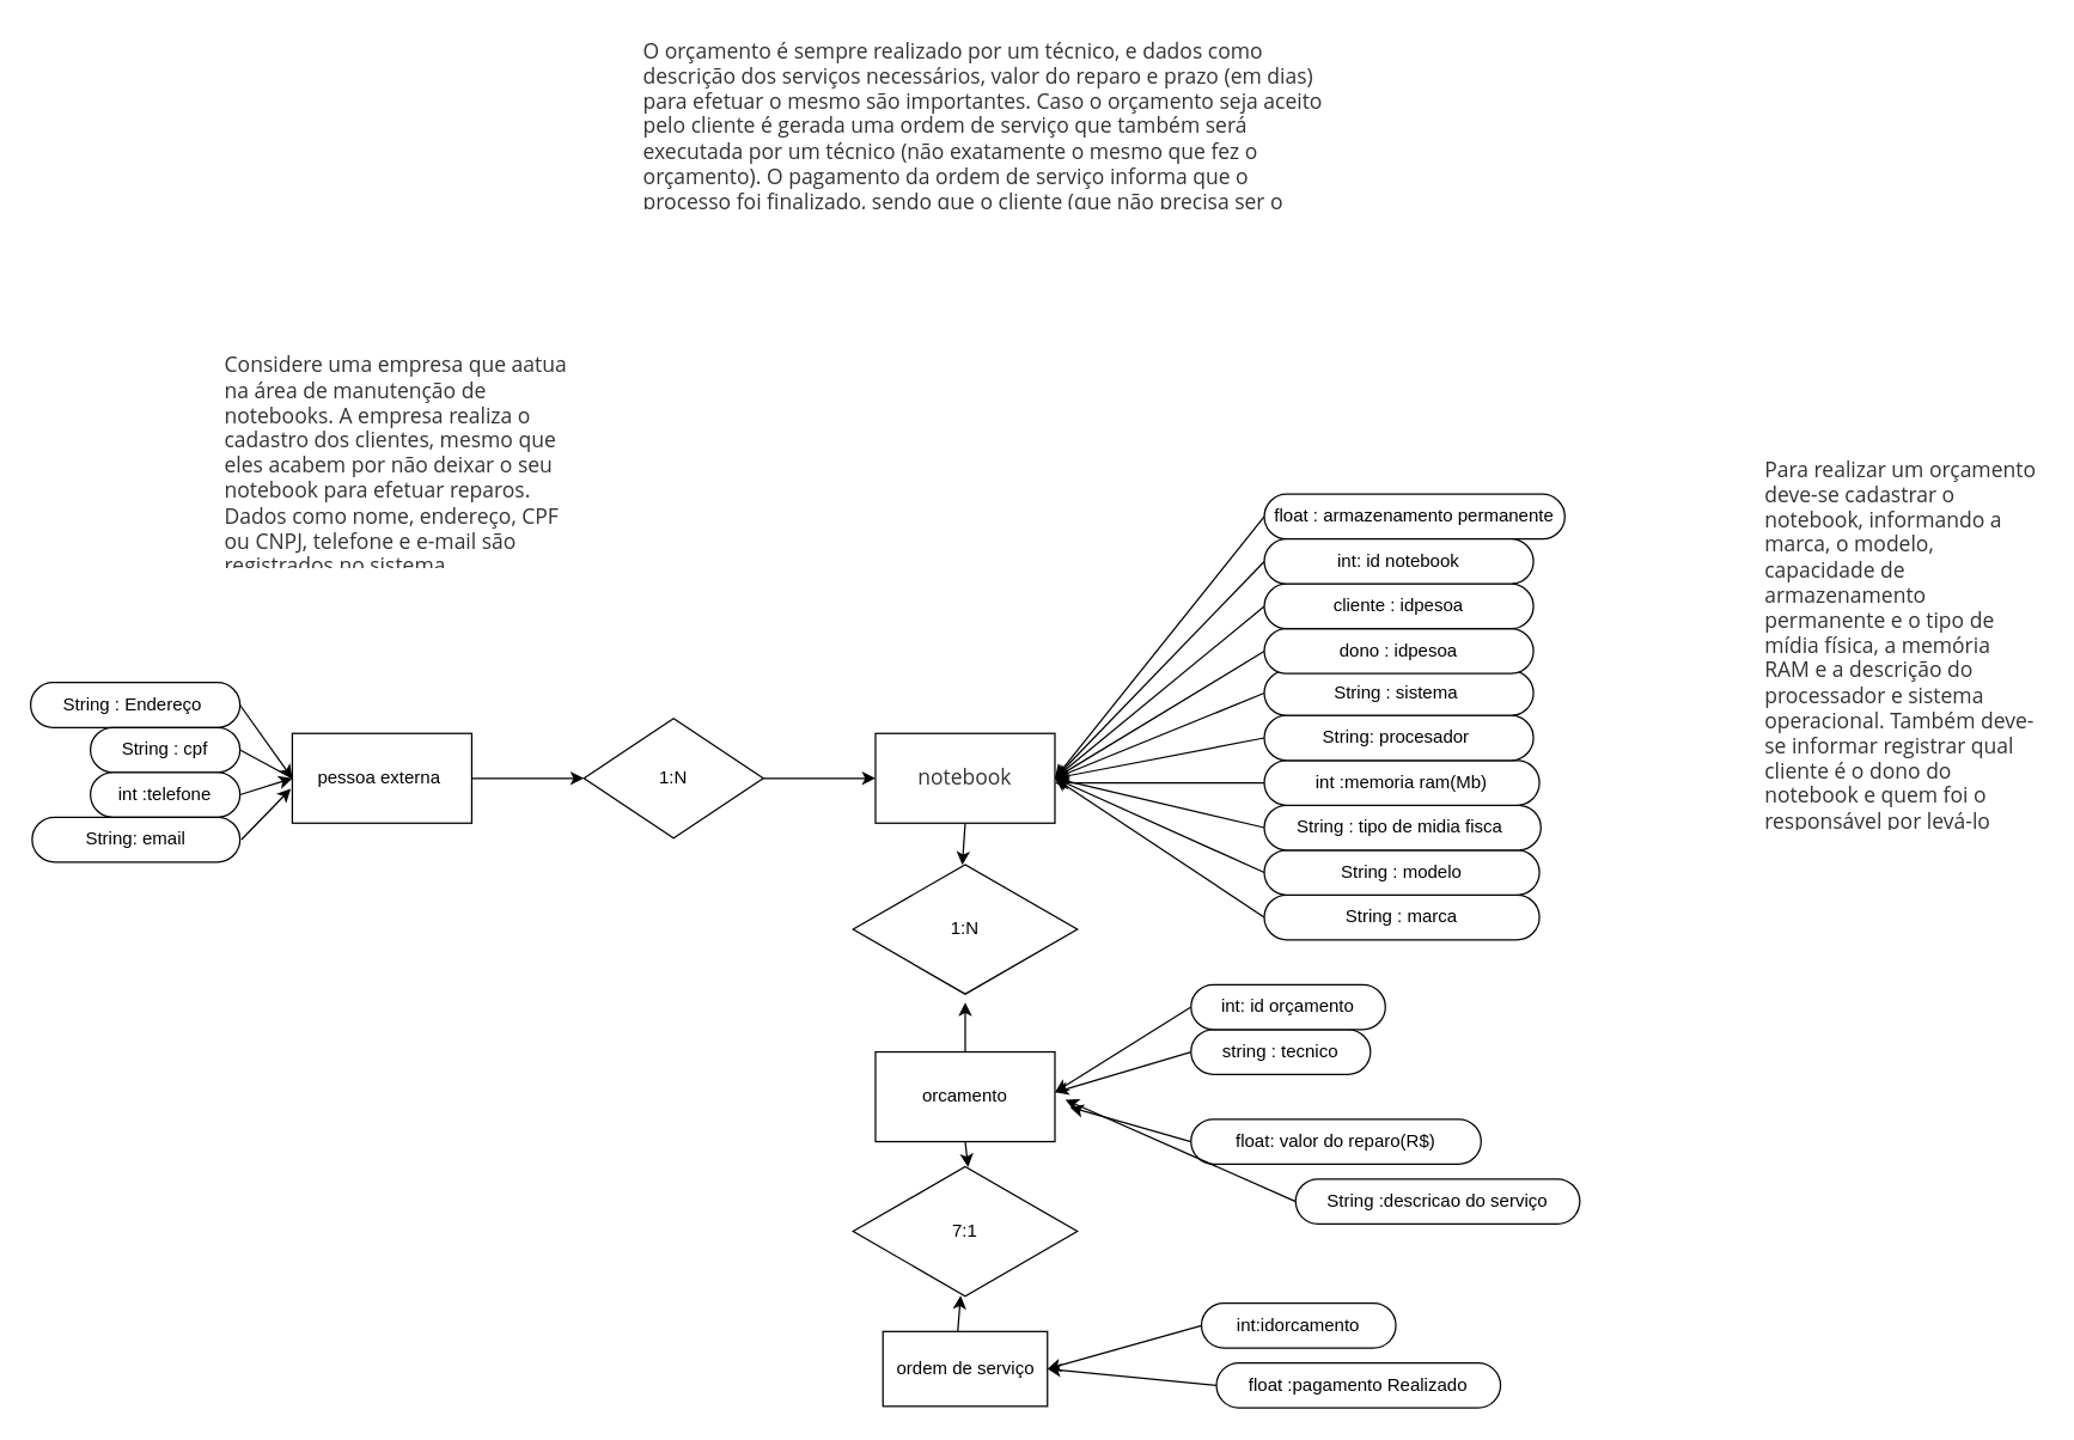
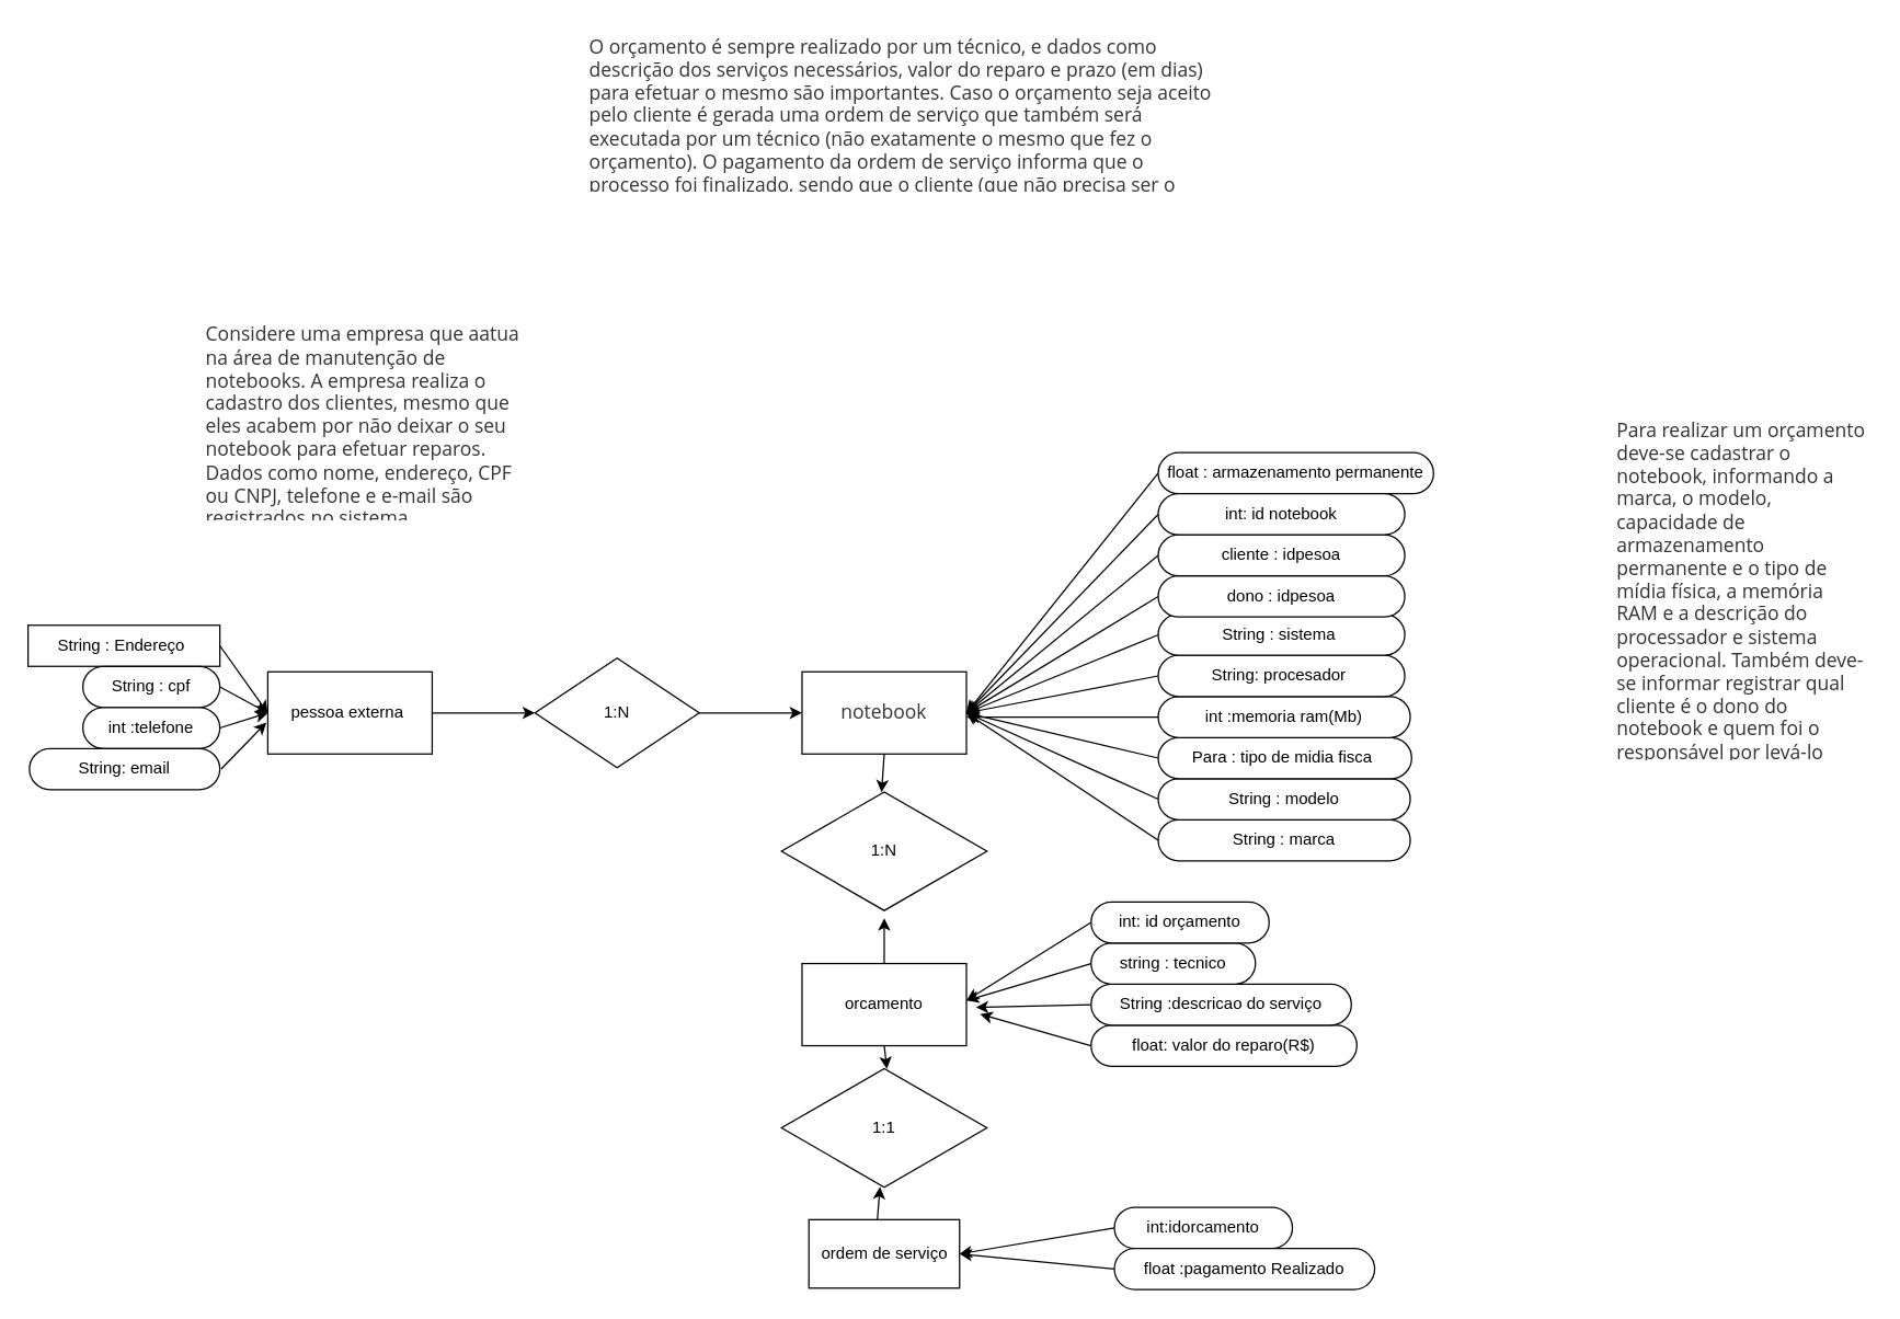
- <mxCell id="6" value="String : Endereço&amp;nbsp;" style="whiteSpace=wrap;html=1;rounded=1;arcSize=50;align=center;verticalAlign=middle;strokeWidth=1;autosize=1;spacing=4;treeFolding=1;treeMoving=1;newEdgeStyle={&quot;edgeStyle&quot;:&quot;entityRelationEdgeStyle&quot;,&quot;startArrow&quot;:&quot;none&quot;,&quot;endArrow&quot;:&quot;none&quot;,&quot;segment&quot;:10,&quot;curved&quot;:1};" vertex="1" parent="1"><mxGeometry x="20" y="456" width="140" height="30" as="geometry" /></mxCell>
+ <mxCell id="6" value="String : Endereço&amp;nbsp;" style="whiteSpace=wrap;html=1;arcSize=50;align=center;verticalAlign=middle;strokeWidth=1;autosize=1;spacing=4;treeFolding=1;treeMoving=1;newEdgeStyle={&quot;edgeStyle&quot;:&quot;entityRelationEdgeStyle&quot;,&quot;startArrow&quot;:&quot;none&quot;,&quot;endArrow&quot;:&quot;none&quot;,&quot;segment&quot;:10,&quot;curved&quot;:1};rounded=0;" vertex="1" parent="1"><mxGeometry x="20" y="456" width="140" height="30" as="geometry" /></mxCell>
- <mxCell id="7" style="edgeStyle=none;rounded=0;orthogonalLoop=1;jettySize=auto;html=1;exitX=1;exitY=0.5;exitDx=0;exitDy=0;entryX=0;entryY=0.5;entryDx=0;entryDy=0;endArrow=none;" edge="1" parent="1" source="8" target="14"><mxGeometry relative="1" as="geometry" /></mxCell>
+ <mxCell id="7" style="edgeStyle=none;rounded=0;orthogonalLoop=1;jettySize=auto;html=1;exitX=1;exitY=0.5;exitDx=0;exitDy=0;entryX=0;entryY=0.5;entryDx=0;entryDy=0;" edge="1" parent="1" source="8" target="14"><mxGeometry relative="1" as="geometry" /></mxCell>
- <mxCell id="27" value="String : tipo de midia fisca&amp;nbsp;" style="whiteSpace=wrap;html=1;rounded=1;arcSize=50;align=center;verticalAlign=middle;strokeWidth=1;autosize=1;spacing=4;treeFolding=1;treeMoving=1;newEdgeStyle={&quot;edgeStyle&quot;:&quot;entityRelationEdgeStyle&quot;,&quot;startArrow&quot;:&quot;none&quot;,&quot;endArrow&quot;:&quot;none&quot;,&quot;segment&quot;:10,&quot;curved&quot;:1};" vertex="1" parent="1"><mxGeometry x="845" y="538" width="185" height="30" as="geometry" /></mxCell>
+ <mxCell id="27" value="Para : tipo de midia fisca&amp;nbsp;" style="whiteSpace=wrap;html=1;rounded=1;arcSize=50;align=center;verticalAlign=middle;strokeWidth=1;autosize=1;spacing=4;treeFolding=1;treeMoving=1;newEdgeStyle={&quot;edgeStyle&quot;:&quot;entityRelationEdgeStyle&quot;,&quot;startArrow&quot;:&quot;none&quot;,&quot;endArrow&quot;:&quot;none&quot;,&quot;segment&quot;:10,&quot;curved&quot;:1};" vertex="1" parent="1"><mxGeometry x="845" y="538" width="185" height="30" as="geometry" /></mxCell>
- <mxCell id="41" value="String :descricao do serviço" style="whiteSpace=wrap;html=1;rounded=1;arcSize=50;align=center;verticalAlign=middle;strokeWidth=1;autosize=1;spacing=4;treeFolding=1;treeMoving=1;newEdgeStyle={&quot;edgeStyle&quot;:&quot;entityRelationEdgeStyle&quot;,&quot;startArrow&quot;:&quot;none&quot;,&quot;endArrow&quot;:&quot;none&quot;,&quot;segment&quot;:10,&quot;curved&quot;:1};" vertex="1" parent="1"><mxGeometry x="866" y="788" width="190" height="30" as="geometry" /></mxCell>
+ <mxCell id="41" value="String :descricao do serviço" style="whiteSpace=wrap;html=1;rounded=1;arcSize=50;align=center;verticalAlign=middle;strokeWidth=1;autosize=1;spacing=4;treeFolding=1;treeMoving=1;newEdgeStyle={&quot;edgeStyle&quot;:&quot;entityRelationEdgeStyle&quot;,&quot;startArrow&quot;:&quot;none&quot;,&quot;endArrow&quot;:&quot;none&quot;,&quot;segment&quot;:10,&quot;curved&quot;:1};" vertex="1" parent="1"><mxGeometry x="796" y="718" width="190" height="30" as="geometry" /></mxCell>
- <mxCell id="57" value="7:1" style="html=1;whiteSpace=wrap;aspect=fixed;shape=isoRectangle;" vertex="1" parent="1"><mxGeometry x="570" y="778" width="150" height="90" as="geometry" /></mxCell>
+ <mxCell id="57" value="1:1" style="html=1;whiteSpace=wrap;aspect=fixed;shape=isoRectangle;" vertex="1" parent="1"><mxGeometry x="570" y="778" width="150" height="90" as="geometry" /></mxCell>
- <mxCell id="53" value="int:idorcamento" style="whiteSpace=wrap;html=1;rounded=1;arcSize=50;align=center;verticalAlign=middle;strokeWidth=1;autosize=1;spacing=4;treeFolding=1;treeMoving=1;newEdgeStyle={&quot;edgeStyle&quot;:&quot;entityRelationEdgeStyle&quot;,&quot;startArrow&quot;:&quot;none&quot;,&quot;endArrow&quot;:&quot;none&quot;,&quot;segment&quot;:10,&quot;curved&quot;:1};" vertex="1" parent="1"><mxGeometry x="803" y="871" width="130" height="30" as="geometry" /></mxCell>
+ <mxCell id="53" value="int:idorcamento" style="whiteSpace=wrap;html=1;rounded=1;arcSize=50;align=center;verticalAlign=middle;strokeWidth=1;autosize=1;spacing=4;treeFolding=1;treeMoving=1;newEdgeStyle={&quot;edgeStyle&quot;:&quot;entityRelationEdgeStyle&quot;,&quot;startArrow&quot;:&quot;none&quot;,&quot;endArrow&quot;:&quot;none&quot;,&quot;segment&quot;:10,&quot;curved&quot;:1};" vertex="1" parent="1"><mxGeometry x="813" y="881" width="130" height="30" as="geometry" /></mxCell>
